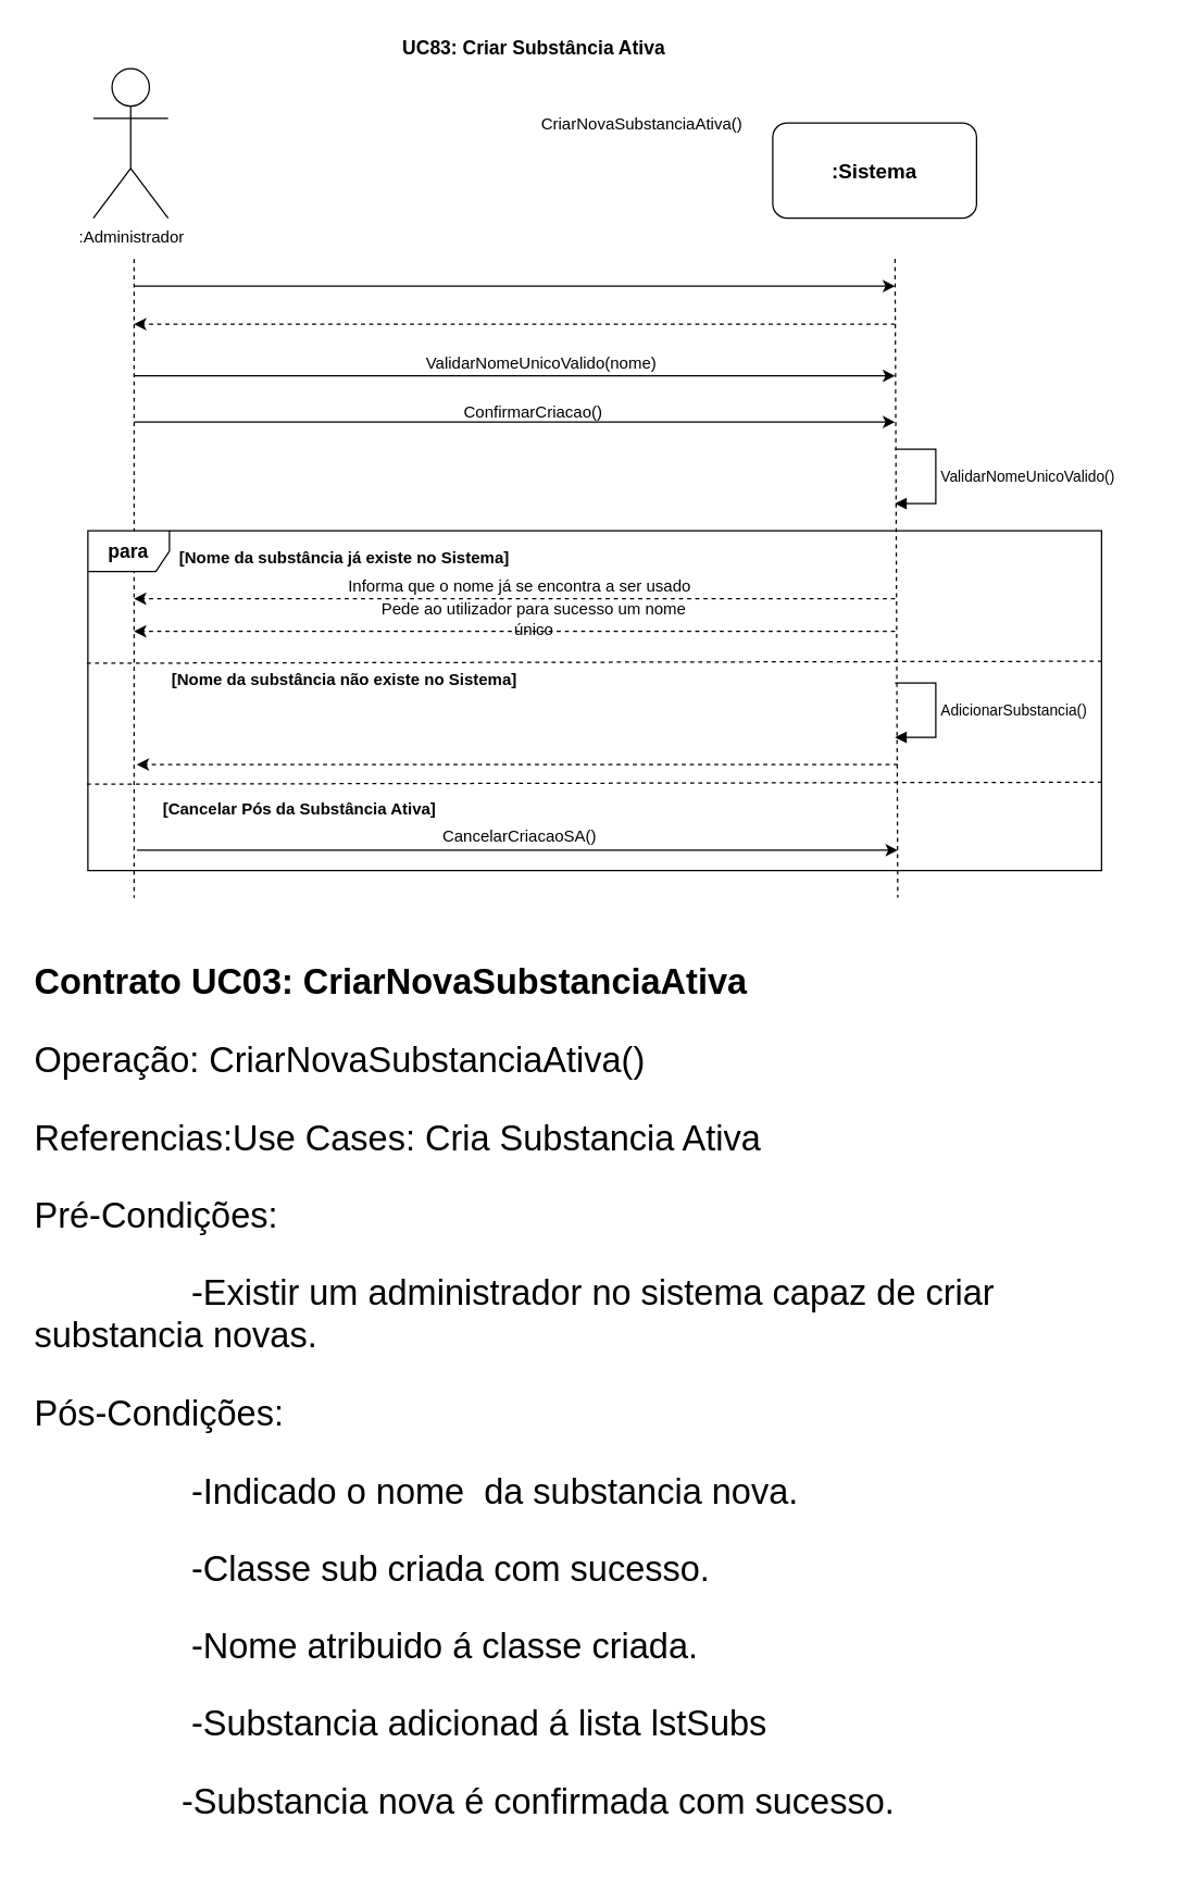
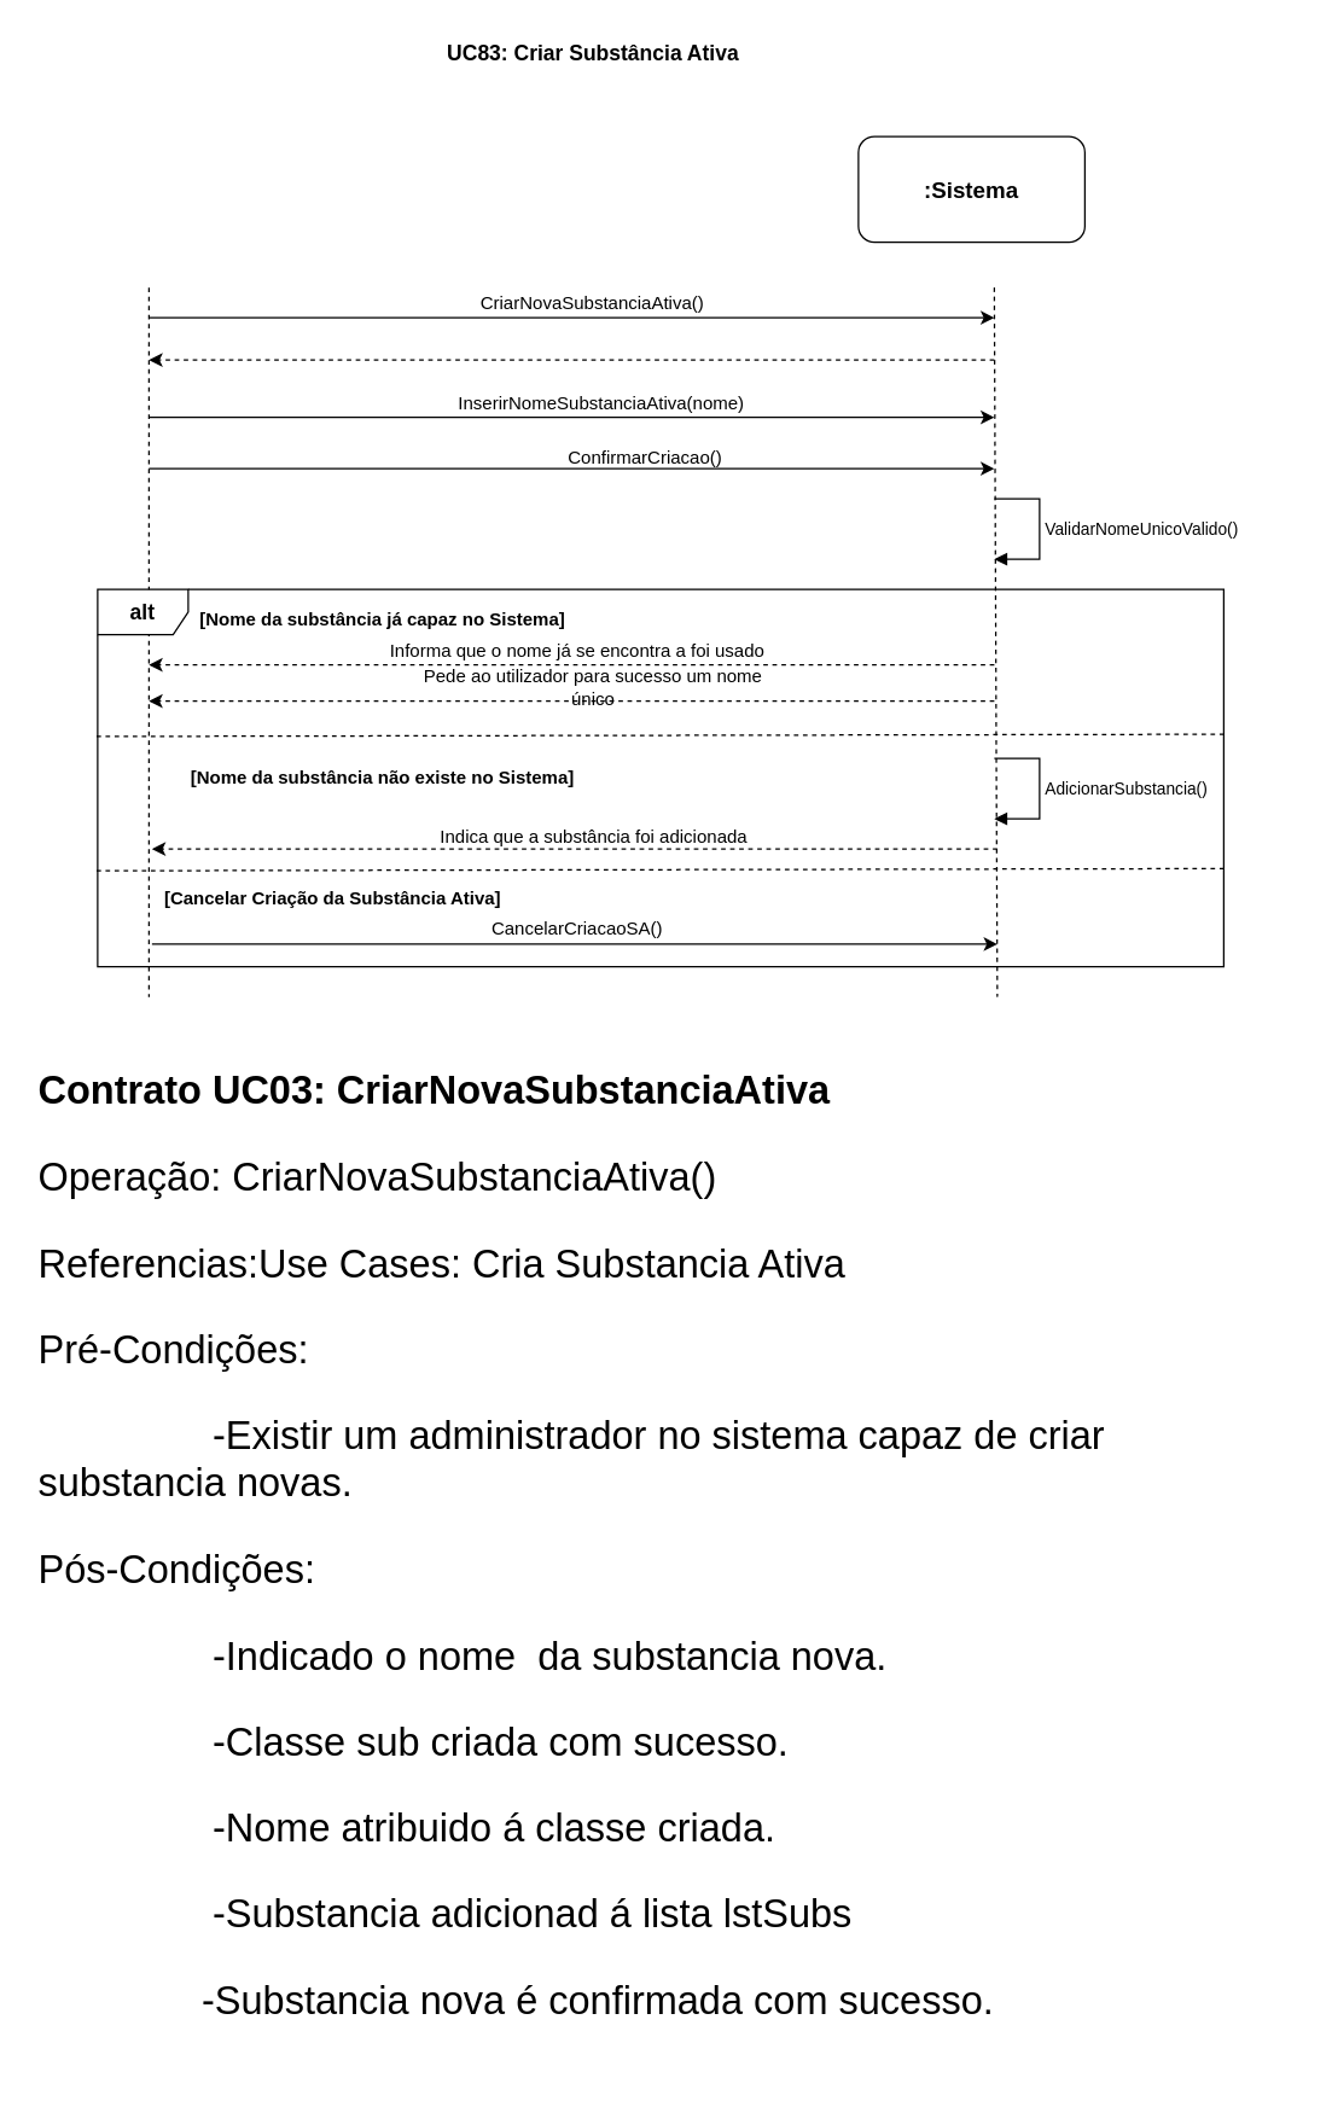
- <mxCell id="8" value="CriarNovaSubstanciaAtiva()" style="text;html=1;strokeColor=none;fillColor=none;align=center;verticalAlign=middle;whiteSpace=wrap;rounded=0;" parent="1" vertex="1"><mxGeometry x="402" y="76" width="140" height="30" as="geometry" /></mxCell>
+ <mxCell id="8" value="CriarNovaSubstanciaAtiva()" style="text;html=1;strokeColor=none;fillColor=none;align=center;verticalAlign=middle;whiteSpace=wrap;rounded=0;" parent="1" vertex="1"><mxGeometry x="322" y="186" width="140" height="30" as="geometry" /></mxCell>
- <mxCell id="3" value=":Administrador" style="shape=umlActor;verticalLabelPosition=bottom;verticalAlign=top;html=1;outlineConnect=0;" parent="1" vertex="1"><mxGeometry x="68" y="50" width="55" height="110" as="geometry" /></mxCell>
- <mxCell id="10" value="ValidarNomeUnicoValido(nome)" style="text;html=1;strokeColor=none;fillColor=none;align=center;verticalAlign=middle;whiteSpace=wrap;rounded=0;" parent="1" vertex="1"><mxGeometry x="298" y="252" width="200" height="30" as="geometry" /></mxCell>
+ <mxCell id="10" value="InserirNomeSubstanciaAtiva(nome)" style="text;html=1;strokeColor=none;fillColor=none;align=center;verticalAlign=middle;whiteSpace=wrap;rounded=0;" parent="1" vertex="1"><mxGeometry x="298" y="252" width="200" height="30" as="geometry" /></mxCell>
- <mxCell id="13" value="ConfirmarCriacao()" style="text;html=1;strokeColor=none;fillColor=none;align=center;verticalAlign=middle;whiteSpace=wrap;rounded=0;" parent="1" vertex="1"><mxGeometry x="292" y="288" width="200" height="30" as="geometry" /></mxCell>
+ <mxCell id="13" value="ConfirmarCriacao()" style="text;html=1;strokeColor=none;fillColor=none;align=center;verticalAlign=middle;whiteSpace=wrap;rounded=0;" parent="1" vertex="1"><mxGeometry x="327" y="288" width="200" height="30" as="geometry" /></mxCell>
- <mxCell id="15" value="&lt;b&gt;&lt;font style=&quot;font-size: 14px;&quot;&gt;para&lt;/font&gt;&lt;/b&gt;" style="shape=umlFrame;whiteSpace=wrap;html=1;pointerEvents=0;" parent="1" vertex="1"><mxGeometry x="64" y="390" width="746" height="250" as="geometry" /></mxCell>
+ <mxCell id="15" value="&lt;b&gt;&lt;font style=&quot;font-size: 14px;&quot;&gt;alt&lt;/font&gt;&lt;/b&gt;" style="shape=umlFrame;whiteSpace=wrap;html=1;pointerEvents=0;" parent="1" vertex="1"><mxGeometry x="64" y="390" width="746" height="250" as="geometry" /></mxCell>
- <mxCell id="16" value="[Nome da substância já existe no Sistema]" style="text;html=1;strokeColor=none;fillColor=none;align=center;verticalAlign=middle;whiteSpace=wrap;rounded=0;fontStyle=1;fontSize=12;" parent="1" vertex="1"><mxGeometry x="108" y="395" width="290" height="30" as="geometry" /></mxCell>
+ <mxCell id="16" value="[Nome da substância já capaz no Sistema]" style="text;html=1;strokeColor=none;fillColor=none;align=center;verticalAlign=middle;whiteSpace=wrap;rounded=0;fontStyle=1;fontSize=12;" parent="1" vertex="1"><mxGeometry x="108" y="395" width="290" height="30" as="geometry" /></mxCell>
- <mxCell id="18" value="Informa que o nome já se encontra a ser usado" style="text;html=1;strokeColor=none;fillColor=none;align=center;verticalAlign=middle;whiteSpace=wrap;rounded=0;" parent="1" vertex="1"><mxGeometry x="250" y="416" width="264" height="30" as="geometry" /></mxCell>
+ <mxCell id="18" value="Informa que o nome já se encontra a foi usado" style="text;html=1;strokeColor=none;fillColor=none;align=center;verticalAlign=middle;whiteSpace=wrap;rounded=0;" parent="1" vertex="1"><mxGeometry x="250" y="416" width="264" height="30" as="geometry" /></mxCell>
- <mxCell id="22" value="[Nome da substância não existe no Sistema]" style="text;html=1;strokeColor=none;fillColor=none;align=center;verticalAlign=middle;whiteSpace=wrap;rounded=0;fontStyle=1;fontSize=12;" parent="1" vertex="1"><mxGeometry x="108" y="485" width="290" height="30" as="geometry" /></mxCell>
+ <mxCell id="22" value="[Nome da substância não existe no Sistema]" style="text;html=1;strokeColor=none;fillColor=none;align=center;verticalAlign=middle;whiteSpace=wrap;rounded=0;fontStyle=1;fontSize=12;" parent="1" vertex="1"><mxGeometry x="108" y="500" width="290" height="30" as="geometry" /></mxCell>
+ <mxCell id="25" value="Indica que a substância foi adicionada" style="text;html=1;strokeColor=none;fillColor=none;align=center;verticalAlign=middle;whiteSpace=wrap;rounded=0;" parent="1" vertex="1"><mxGeometry x="290" y="539" width="206" height="30" as="geometry" /></mxCell>
- <mxCell id="27" value="[Cancelar Pós da Substância Ativa]" style="text;html=1;strokeColor=none;fillColor=none;align=center;verticalAlign=middle;whiteSpace=wrap;rounded=0;fontStyle=1;fontSize=12;" parent="1" vertex="1"><mxGeometry x="100" y="580" width="240" height="30" as="geometry" /></mxCell>
+ <mxCell id="27" value="[Cancelar Criação da Substância Ativa]" style="text;html=1;strokeColor=none;fillColor=none;align=center;verticalAlign=middle;whiteSpace=wrap;rounded=0;fontStyle=1;fontSize=12;" parent="1" vertex="1"><mxGeometry x="100" y="580" width="240" height="30" as="geometry" /></mxCell>
